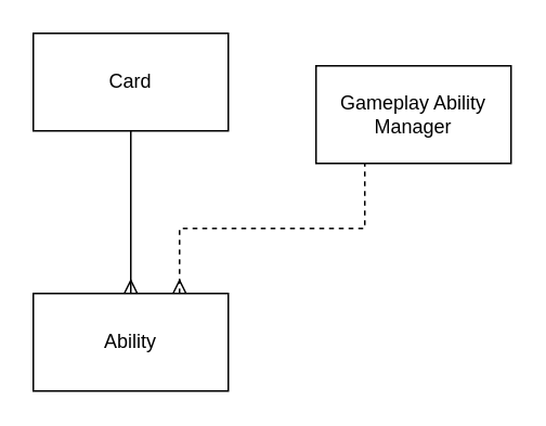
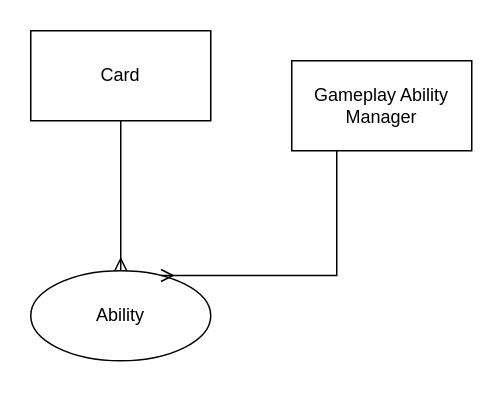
- <mxCell id="6" style="edgeStyle=orthogonalEdgeStyle;rounded=0;orthogonalLoop=1;jettySize=auto;html=1;exitX=0.75;exitY=0;exitDx=0;exitDy=0;entryX=0.25;entryY=1;entryDx=0;entryDy=0;startArrow=ERmany;startFill=0;endArrow=none;endFill=0;dashed=1;" edge="1" parent="1" source="3" target="5"><mxGeometry relative="1" as="geometry"><mxPoint x="90" y="180" as="sourcePoint" /><mxPoint x="90" y="90" as="targetPoint" /></mxGeometry></mxCell>
+ <mxCell id="6" style="edgeStyle=orthogonalEdgeStyle;rounded=0;orthogonalLoop=1;jettySize=auto;html=1;exitX=0.75;exitY=0;exitDx=0;exitDy=0;entryX=0.25;entryY=1;entryDx=0;entryDy=0;startArrow=ERmany;startFill=0;endArrow=none;endFill=0;" edge="1" parent="1" source="3" target="5"><mxGeometry relative="1" as="geometry"><mxPoint x="90" y="180" as="sourcePoint" /><mxPoint x="90" y="90" as="targetPoint" /></mxGeometry></mxCell>
- <mxCell id="3" value="Ability" style="rounded=0;whiteSpace=wrap;html=1;" vertex="1" parent="1"><mxGeometry x="20" y="180" width="120" height="60" as="geometry" /></mxCell>
+ <mxCell id="3" value="Ability" style="ellipse;whiteSpace=wrap;html=1;" vertex="1" parent="1"><mxGeometry x="20" y="180" width="120" height="60" as="geometry" /></mxCell>
